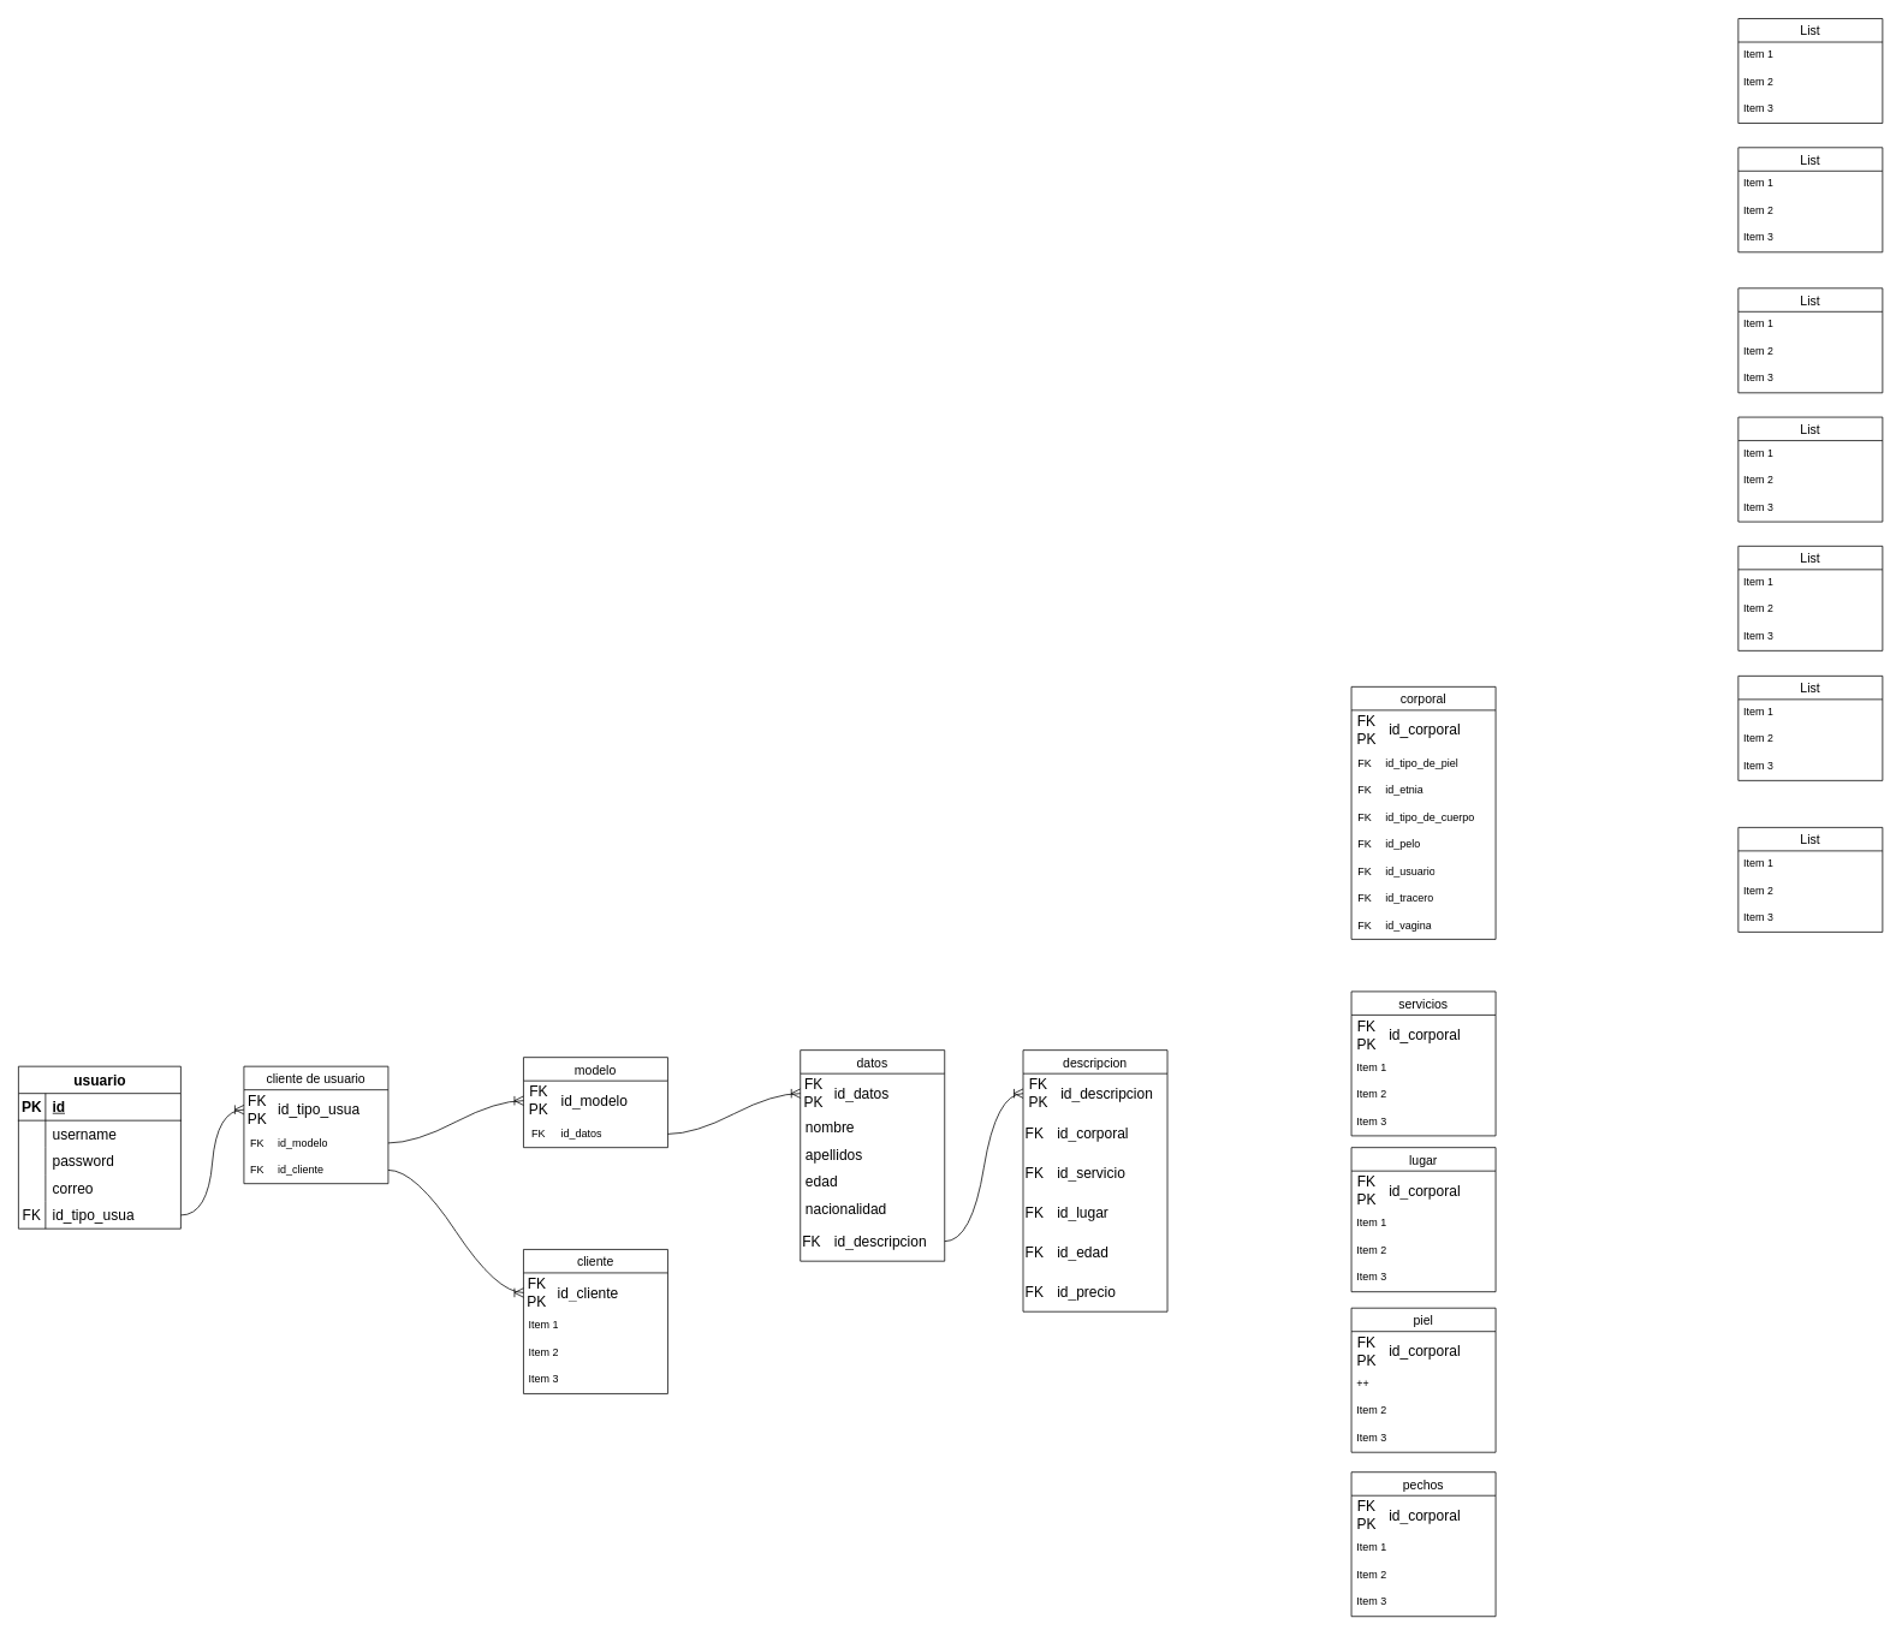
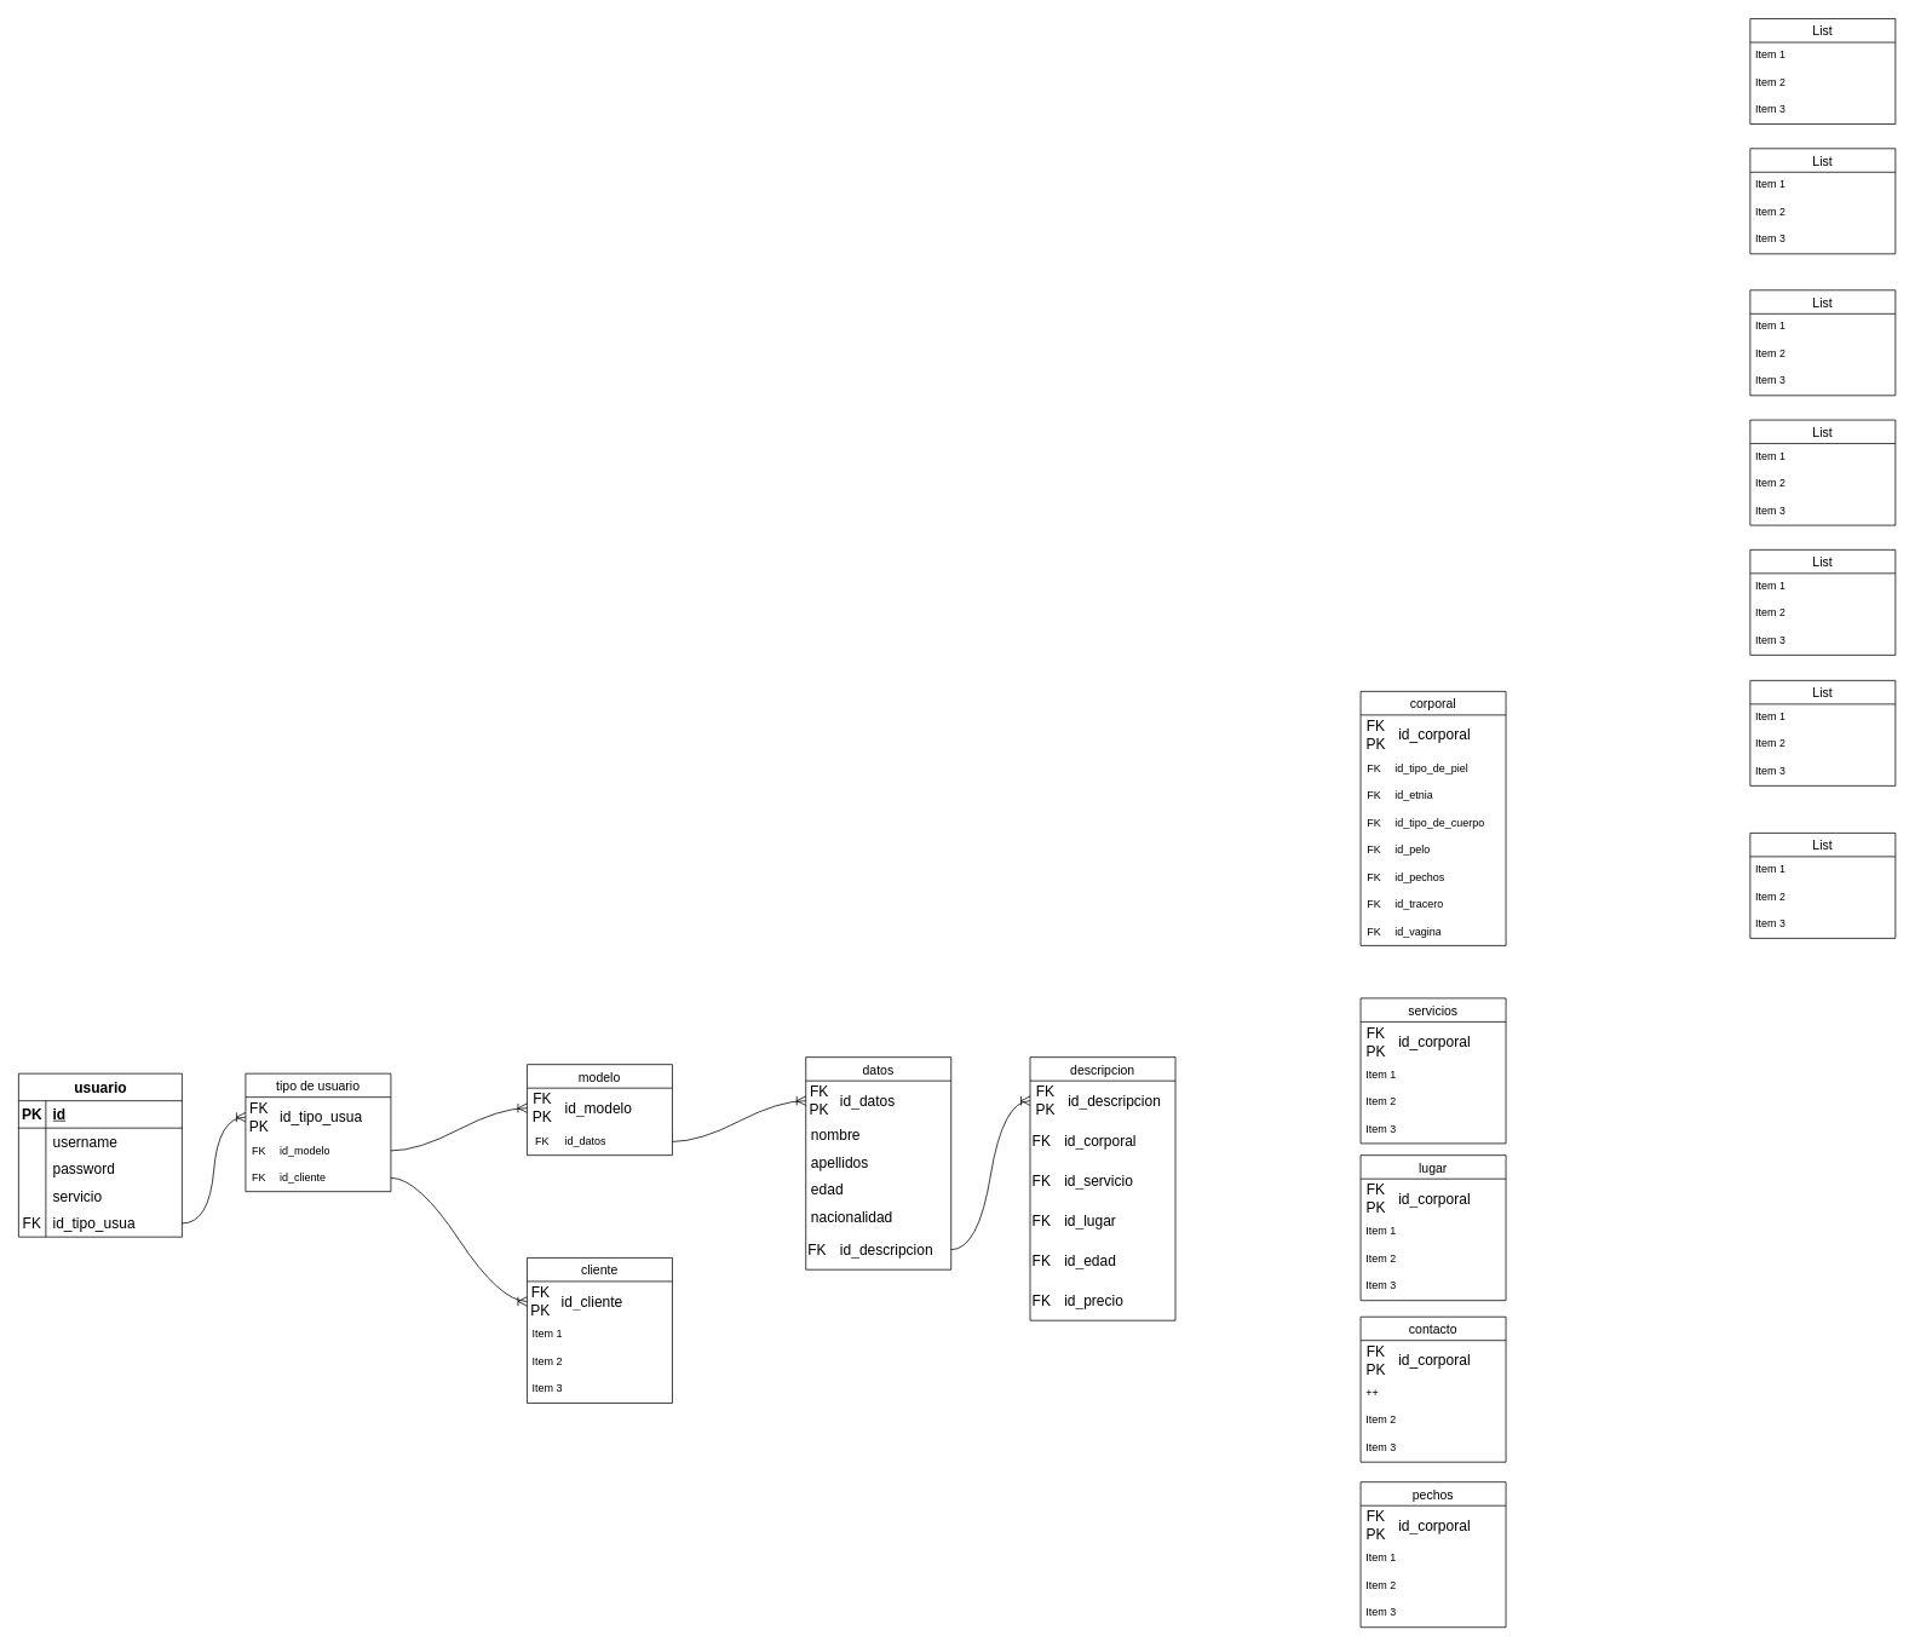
- <mxCell id="134" value="id_usuario" style="shape=partialRectangle;connectable=0;fillColor=none;top=0;left=0;bottom=0;right=0;align=left;spacingLeft=6;fontStyle=0;overflow=hidden;whiteSpace=wrap;html=1;" vertex="1" parent="132"><mxGeometry x="30" width="130" height="30" as="geometry"><mxRectangle width="130" height="30" as="alternateBounds" /></mxGeometry></mxCell>
+ <mxCell id="134" value="id_pechos" style="shape=partialRectangle;connectable=0;fillColor=none;top=0;left=0;bottom=0;right=0;align=left;spacingLeft=6;fontStyle=0;overflow=hidden;whiteSpace=wrap;html=1;" vertex="1" parent="132"><mxGeometry x="30" width="130" height="30" as="geometry"><mxRectangle width="130" height="30" as="alternateBounds" /></mxGeometry></mxCell>
- <mxCell id="30" value="cliente de usuario" style="swimlane;fontStyle=0;childLayout=stackLayout;horizontal=1;startSize=26;horizontalStack=0;resizeParent=1;resizeParentMax=0;resizeLast=0;collapsible=1;marginBottom=0;align=center;fontSize=14;" parent="1" vertex="1"><mxGeometry x="270" y="1182" width="160" height="130" as="geometry" /></mxCell>
+ <mxCell id="30" value="tipo de usuario" style="swimlane;fontStyle=0;childLayout=stackLayout;horizontal=1;startSize=26;horizontalStack=0;resizeParent=1;resizeParentMax=0;resizeLast=0;collapsible=1;marginBottom=0;align=center;fontSize=14;" parent="1" vertex="1"><mxGeometry x="270" y="1182" width="160" height="130" as="geometry" /></mxCell>
- <mxCell id="14" value="correo" style="shape=partialRectangle;connectable=0;fillColor=none;top=0;left=0;bottom=0;right=0;align=left;spacingLeft=6;overflow=hidden;whiteSpace=wrap;html=1;fontSize=16;" parent="12" vertex="1"><mxGeometry x="30" width="150" height="30" as="geometry"><mxRectangle width="150" height="30" as="alternateBounds" /></mxGeometry></mxCell>
+ <mxCell id="14" value="servicio" style="shape=partialRectangle;connectable=0;fillColor=none;top=0;left=0;bottom=0;right=0;align=left;spacingLeft=6;overflow=hidden;whiteSpace=wrap;html=1;fontSize=16;" parent="12" vertex="1"><mxGeometry x="30" width="150" height="30" as="geometry"><mxRectangle width="150" height="30" as="alternateBounds" /></mxGeometry></mxCell>
- <mxCell id="157" value="piel" style="swimlane;fontStyle=0;childLayout=stackLayout;horizontal=1;startSize=26;horizontalStack=0;resizeParent=1;resizeParentMax=0;resizeLast=0;collapsible=1;marginBottom=0;align=center;fontSize=14;" vertex="1" parent="1"><mxGeometry x="1498" y="1450" width="160" height="160" as="geometry" /></mxCell>
+ <mxCell id="157" value="contacto" style="swimlane;fontStyle=0;childLayout=stackLayout;horizontal=1;startSize=26;horizontalStack=0;resizeParent=1;resizeParentMax=0;resizeLast=0;collapsible=1;marginBottom=0;align=center;fontSize=14;" vertex="1" parent="1"><mxGeometry x="1498" y="1450" width="160" height="160" as="geometry" /></mxCell>
